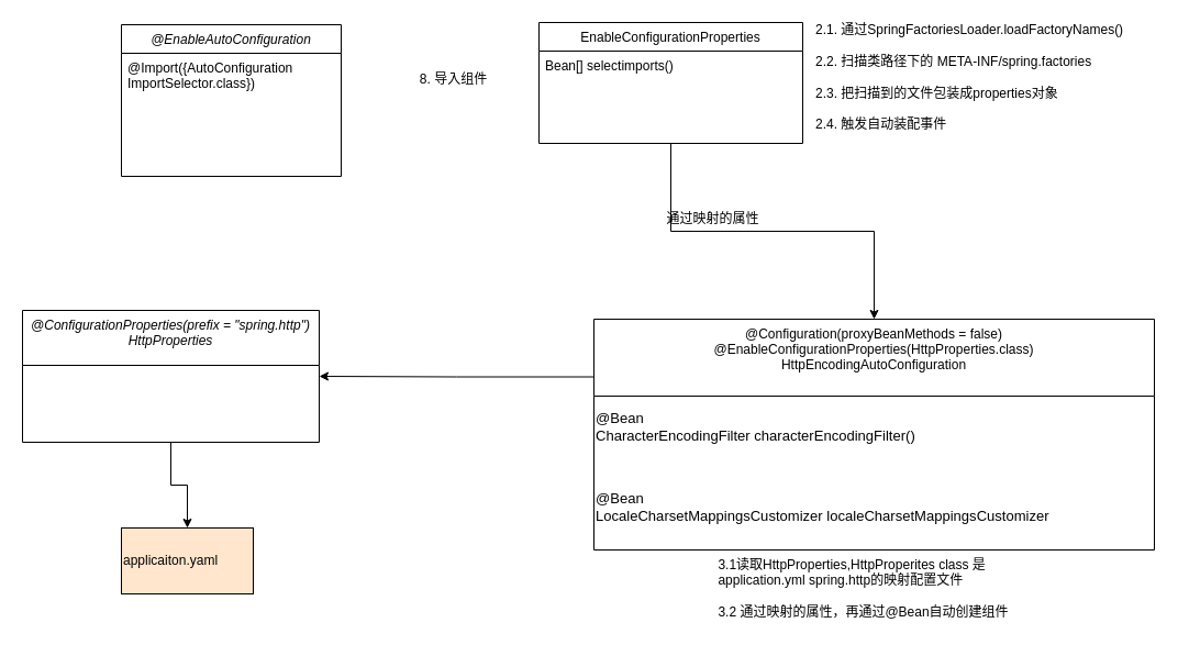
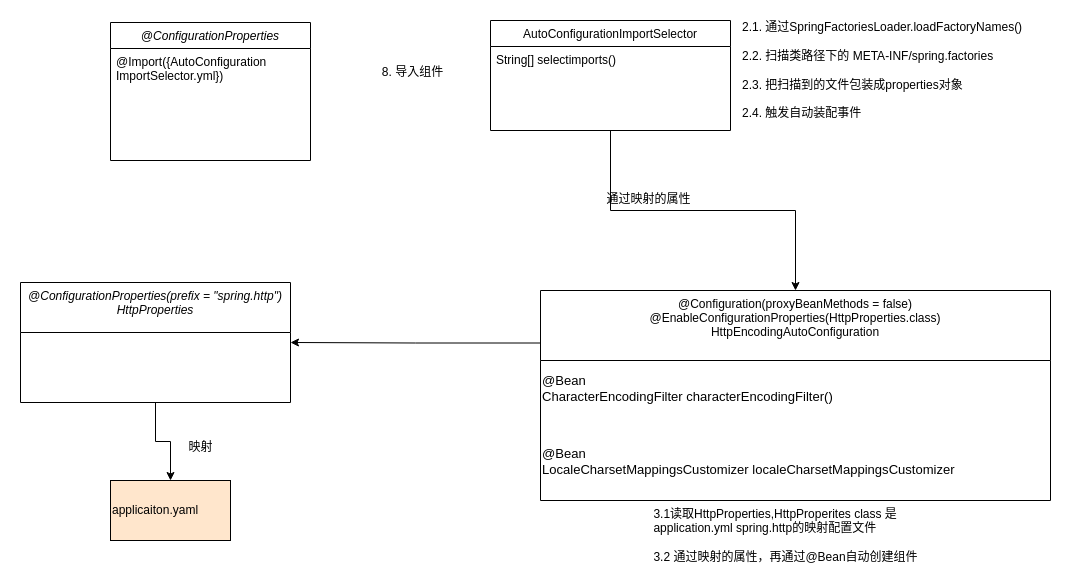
- <mxCell id="5" value="EnableConfigurationProperties" style="swimlane;fontStyle=0;align=center;verticalAlign=top;childLayout=stackLayout;horizontal=1;startSize=26;horizontalStack=0;resizeParent=1;resizeLast=0;collapsible=1;marginBottom=0;rounded=0;shadow=0;strokeWidth=1;" parent="1" vertex="1"><mxGeometry x="490" y="20" width="240" height="110" as="geometry"><mxRectangle x="550" y="140" width="160" height="26" as="alternateBounds" /></mxGeometry></mxCell>
+ <mxCell id="5" value="AutoConfigurationImportSelector" style="swimlane;fontStyle=0;align=center;verticalAlign=top;childLayout=stackLayout;horizontal=1;startSize=26;horizontalStack=0;resizeParent=1;resizeLast=0;collapsible=1;marginBottom=0;rounded=0;shadow=0;strokeWidth=1;" parent="1" vertex="1"><mxGeometry x="490" y="20" width="240" height="110" as="geometry"><mxRectangle x="550" y="140" width="160" height="26" as="alternateBounds" /></mxGeometry></mxCell>
- <mxCell id="2" value="@EnableAutoConfiguration" style="swimlane;fontStyle=2;align=center;verticalAlign=top;childLayout=stackLayout;horizontal=1;startSize=26;horizontalStack=0;resizeParent=1;resizeLast=0;collapsible=1;marginBottom=0;rounded=0;shadow=0;strokeWidth=1;" parent="1" vertex="1"><mxGeometry x="110" y="22" width="200" height="138" as="geometry"><mxRectangle x="230" y="140" width="160" height="26" as="alternateBounds" /></mxGeometry></mxCell>
+ <mxCell id="2" value="@ConfigurationProperties" style="swimlane;fontStyle=2;align=center;verticalAlign=top;childLayout=stackLayout;horizontal=1;startSize=26;horizontalStack=0;resizeParent=1;resizeLast=0;collapsible=1;marginBottom=0;rounded=0;shadow=0;strokeWidth=1;" parent="1" vertex="1"><mxGeometry x="110" y="22" width="200" height="138" as="geometry"><mxRectangle x="230" y="140" width="160" height="26" as="alternateBounds" /></mxGeometry></mxCell>
- <mxCell id="6" value="Bean[] selectimports()" style="text;align=left;verticalAlign=top;spacingLeft=4;spacingRight=4;overflow=hidden;rotatable=0;points=[[0,0.5],[1,0.5]];portConstraint=eastwest;rounded=0;shadow=0;html=0;" parent="5" vertex="1"><mxGeometry y="26" width="240" height="26" as="geometry" /></mxCell>
+ <mxCell id="6" value="String[] selectimports()" style="text;align=left;verticalAlign=top;spacingLeft=4;spacingRight=4;overflow=hidden;rotatable=0;points=[[0,0.5],[1,0.5]];portConstraint=eastwest;rounded=0;shadow=0;html=0;" parent="5" vertex="1"><mxGeometry y="26" width="240" height="26" as="geometry" /></mxCell>
- <mxCell id="3" value="@Import({AutoConfiguration&#10;ImportSelector.class})" style="text;align=left;verticalAlign=top;spacingLeft=4;spacingRight=4;overflow=hidden;rotatable=0;points=[[0,0.5],[1,0.5]];portConstraint=eastwest;rounded=0;shadow=0;html=0;" parent="2" vertex="1"><mxGeometry y="26" width="200" height="54" as="geometry" /></mxCell>
+ <mxCell id="3" value="@Import({AutoConfiguration&#10;ImportSelector.yml})" style="text;align=left;verticalAlign=top;spacingLeft=4;spacingRight=4;overflow=hidden;rotatable=0;points=[[0,0.5],[1,0.5]];portConstraint=eastwest;rounded=0;shadow=0;html=0;" parent="2" vertex="1"><mxGeometry y="26" width="200" height="54" as="geometry" /></mxCell>
+ <mxCell id="14" value="映射" style="text;html=1;align=center;verticalAlign=middle;resizable=0;points=[];autosize=1;" vertex="1" parent="1"><mxGeometry x="180" y="437" width="40" height="20" as="geometry" /></mxCell>
